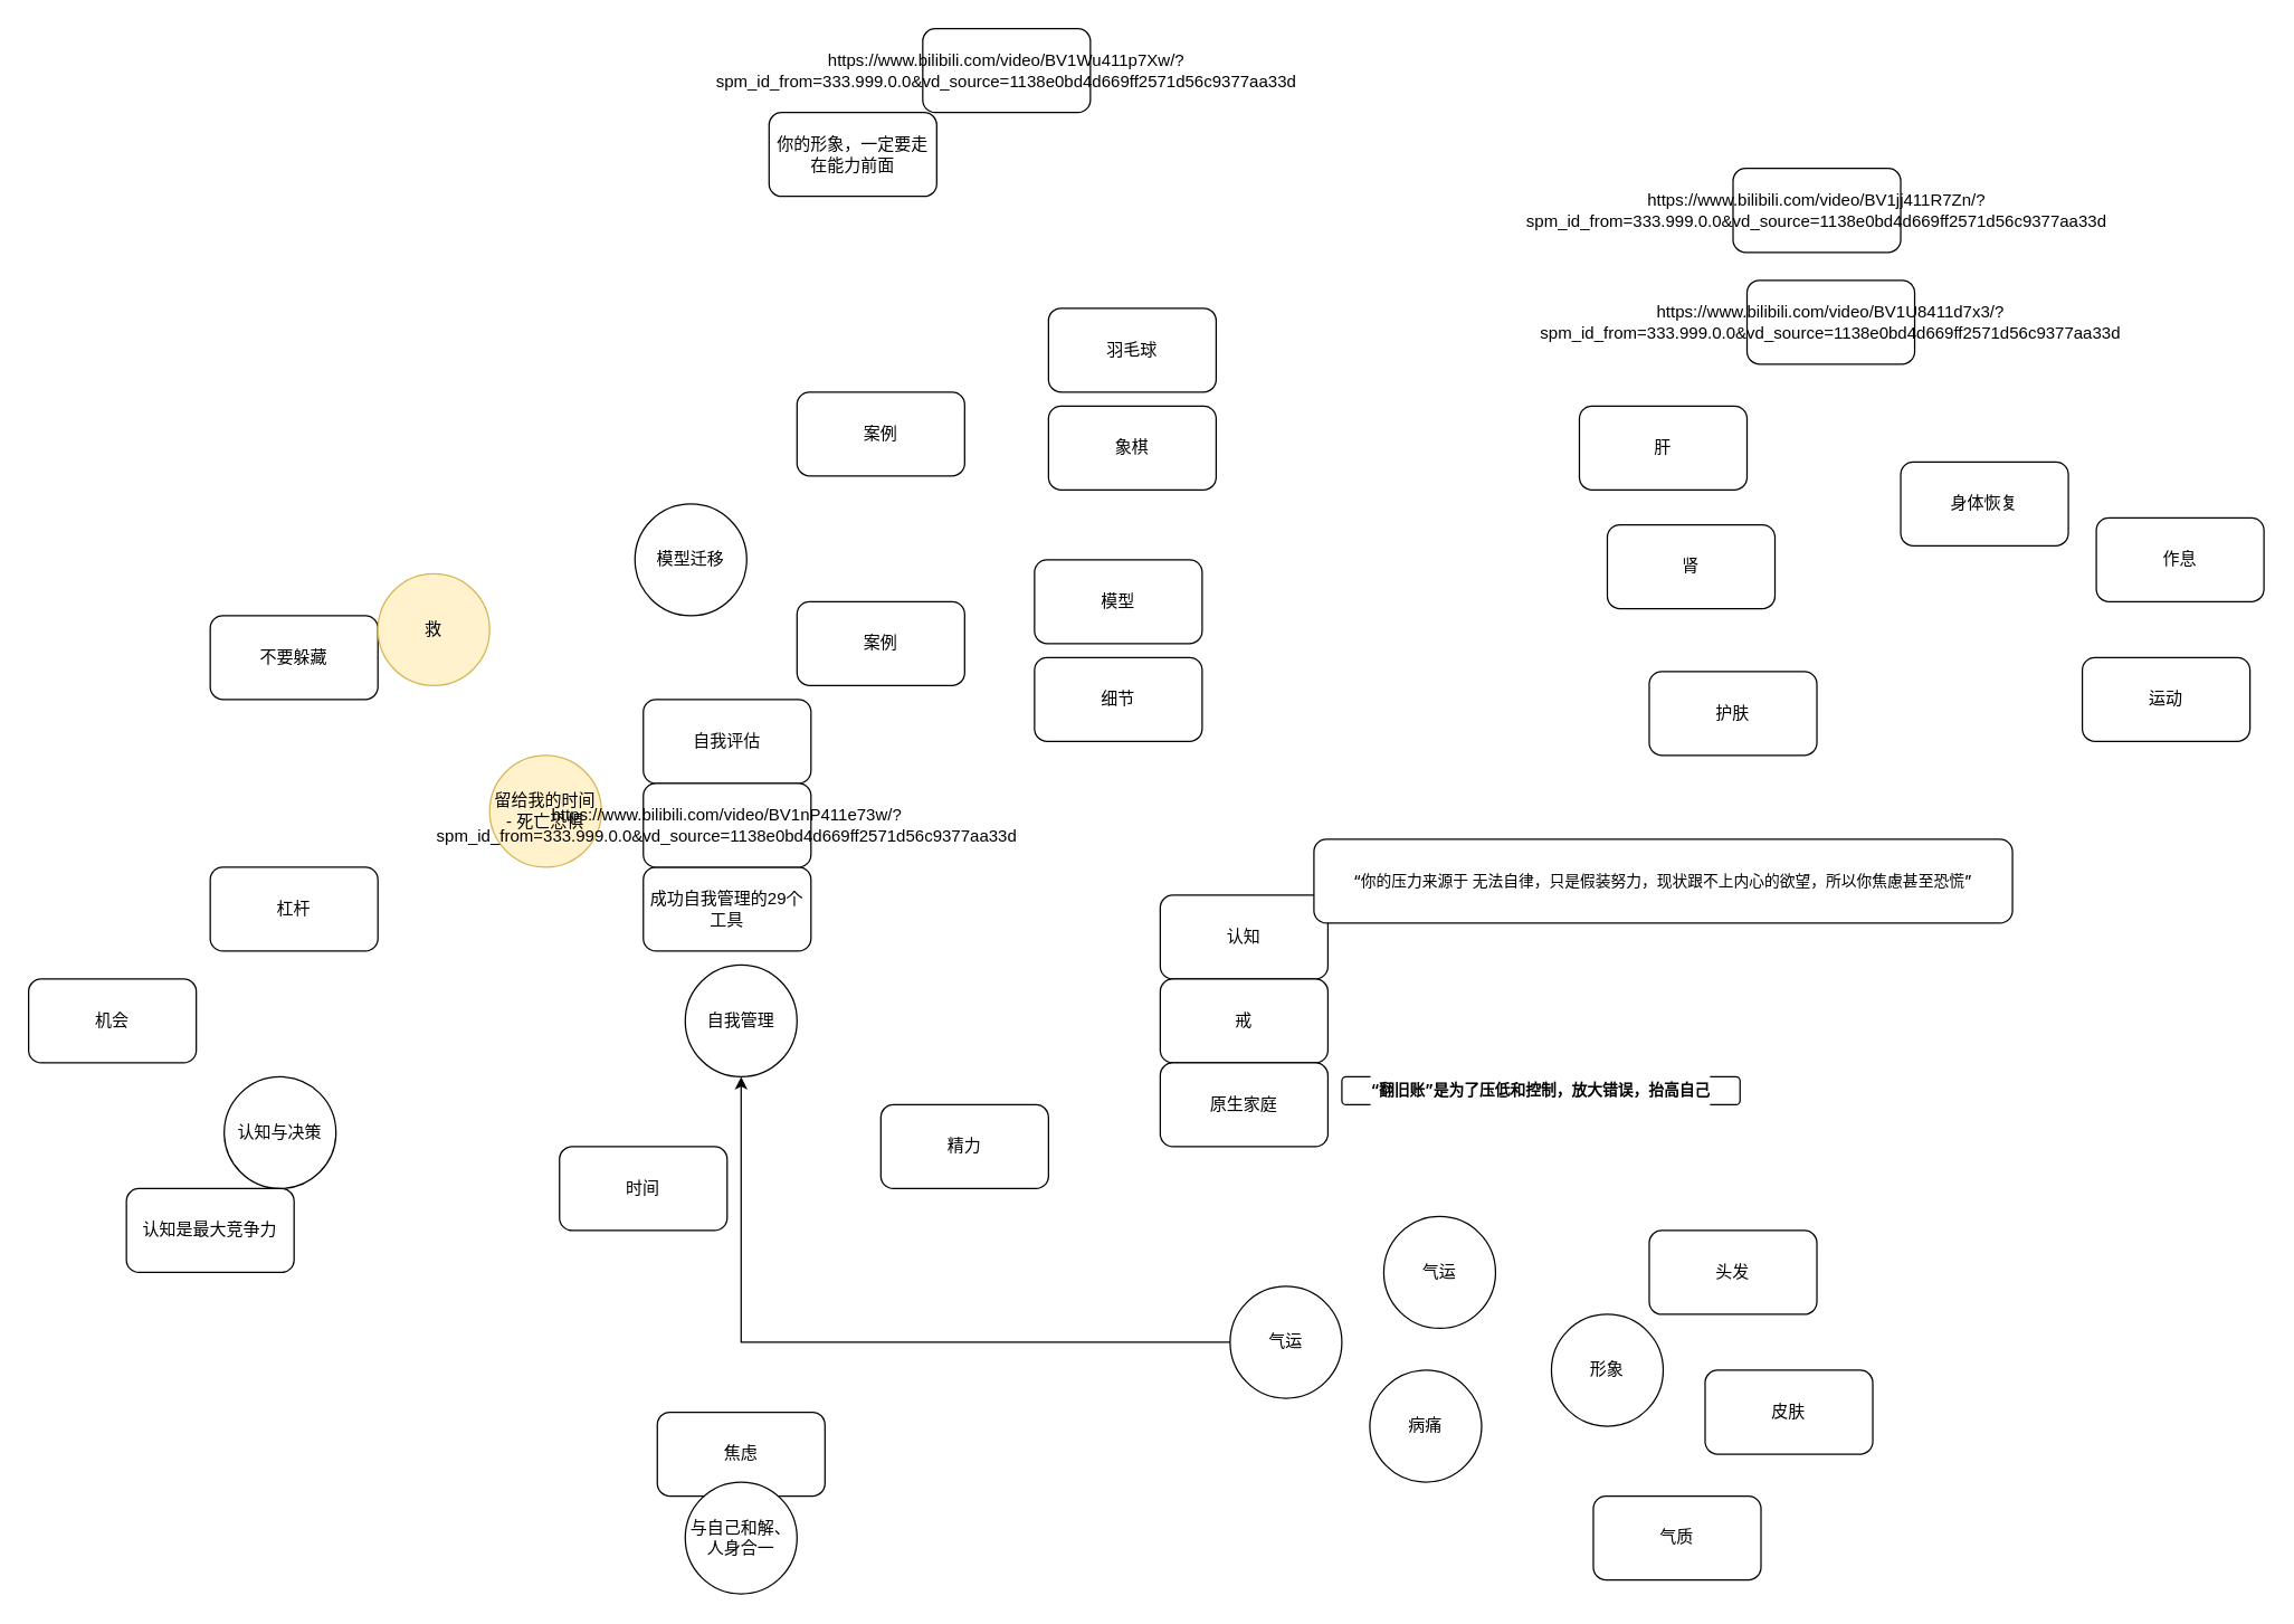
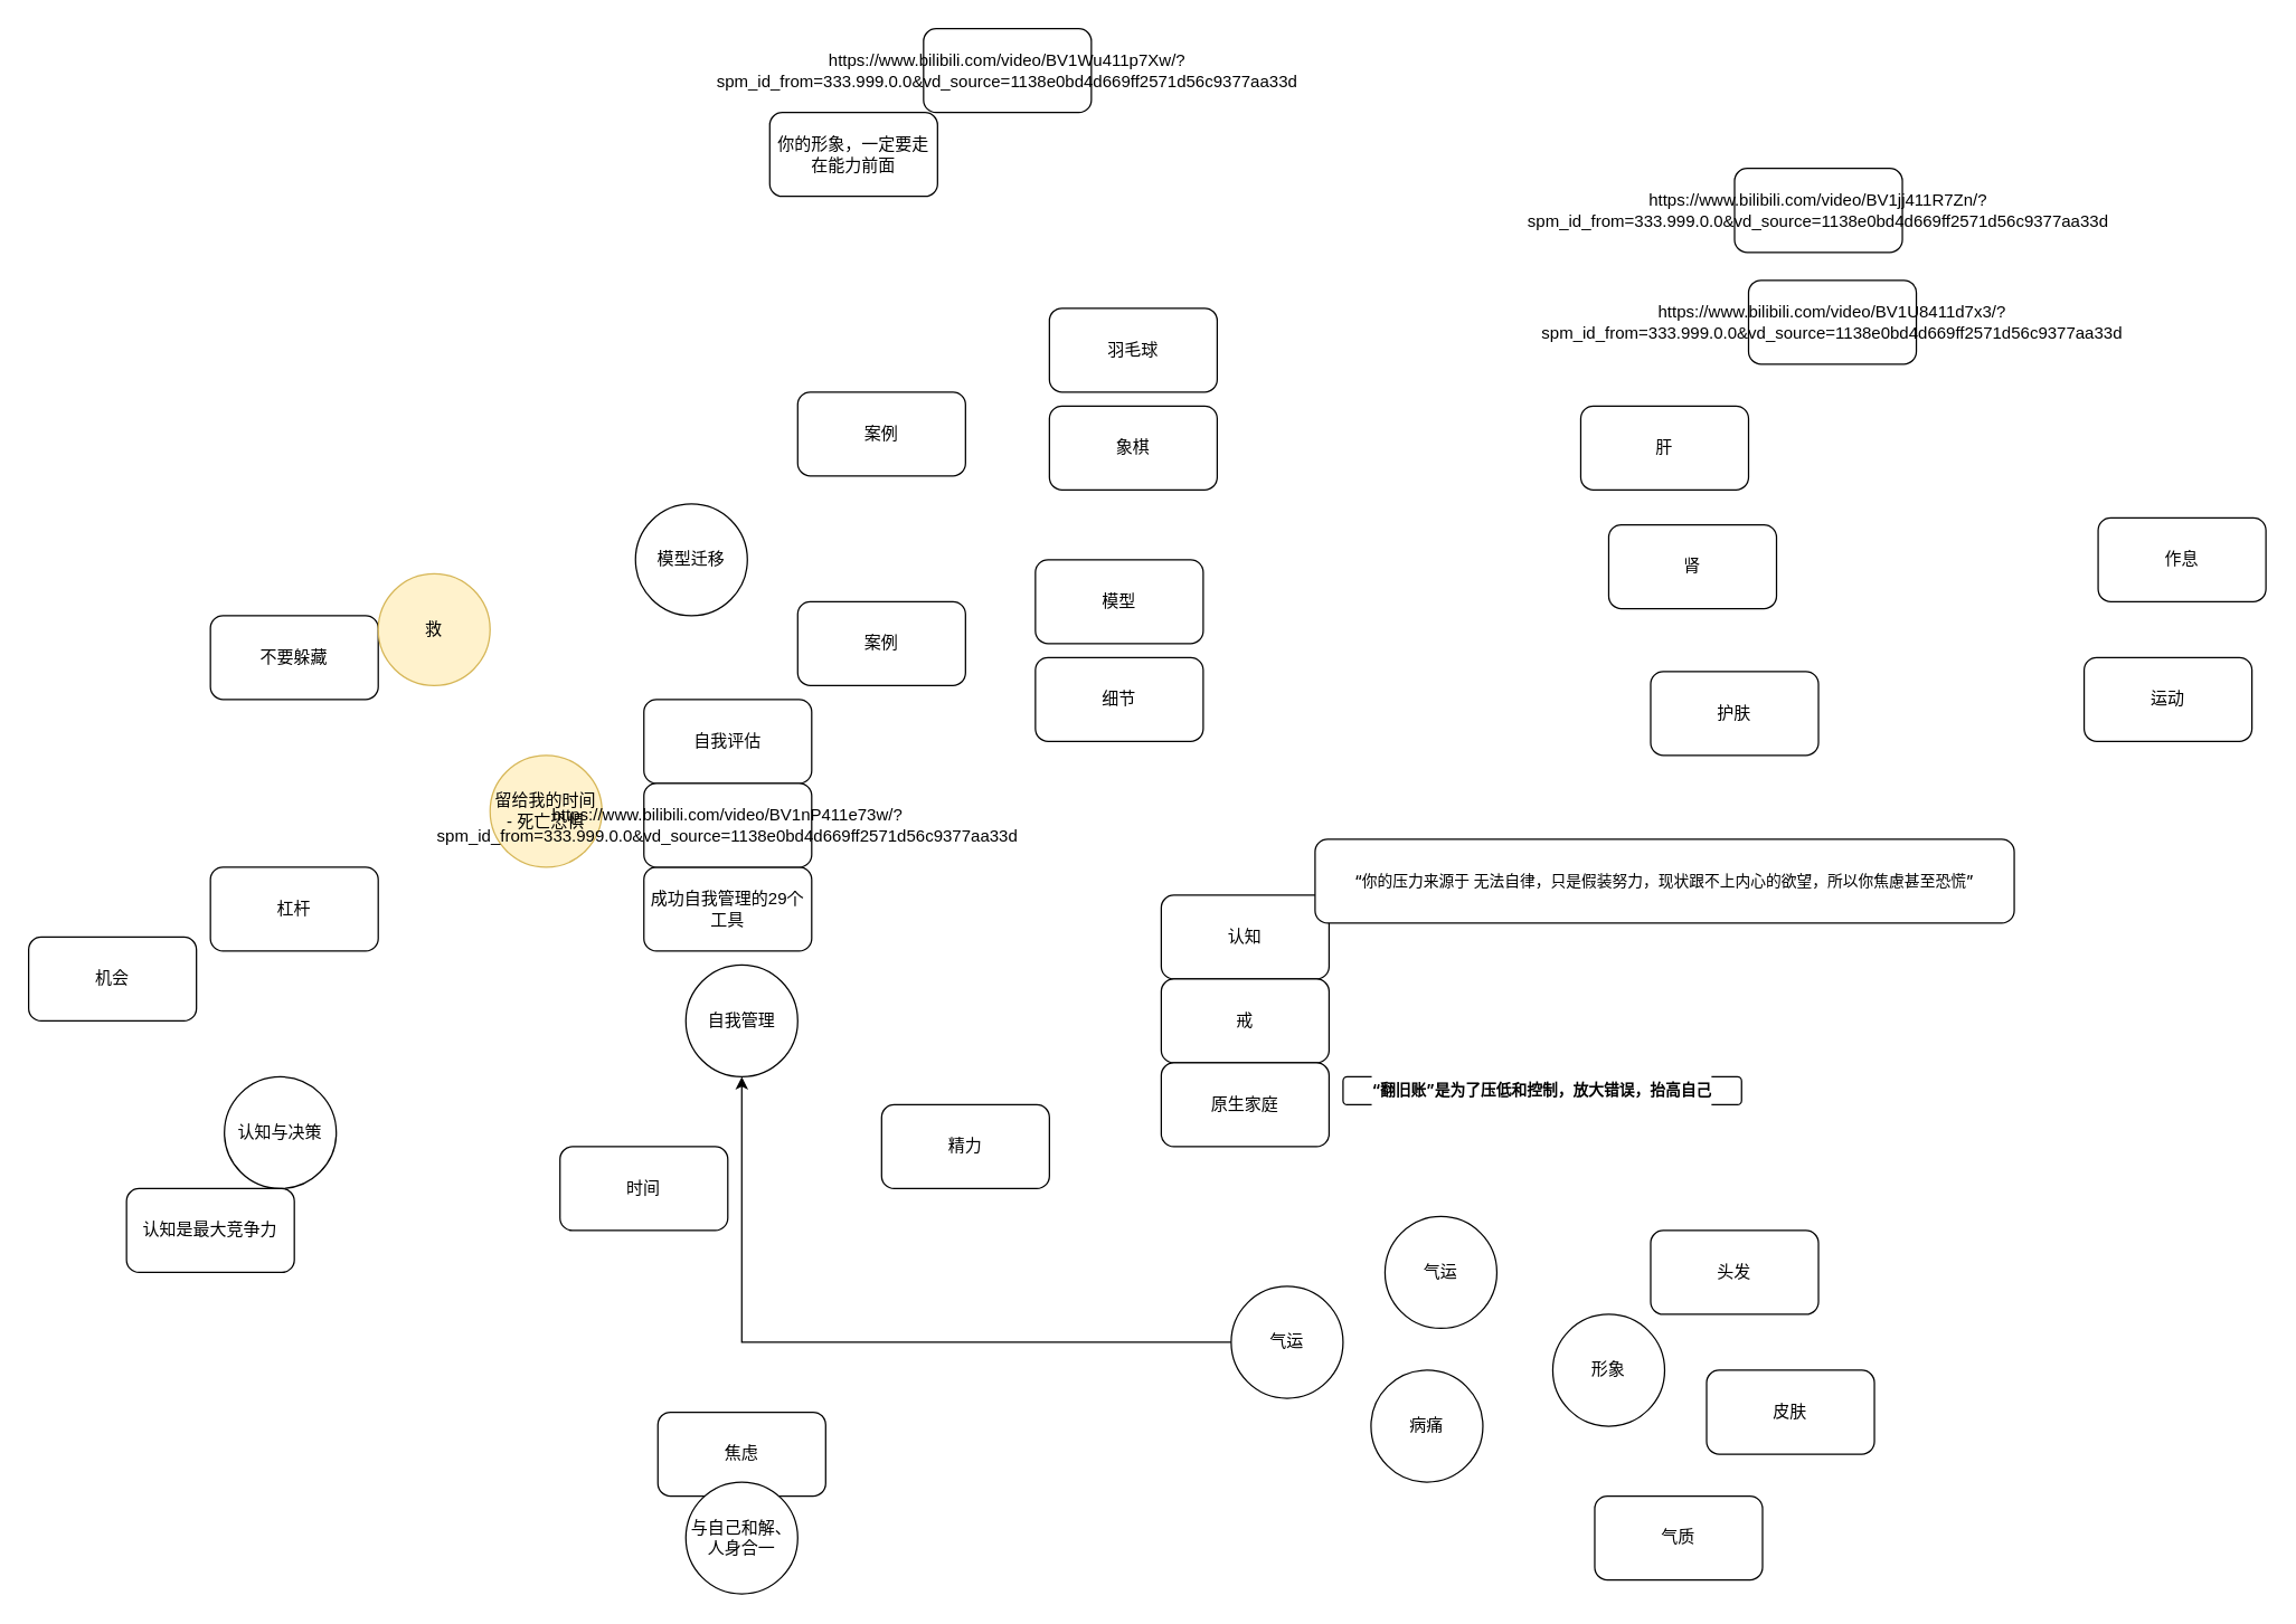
- <mxCell id="33" value="身体恢复" style="rounded=1;whiteSpace=wrap;html=1;" parent="1" vertex="1"><mxGeometry x="1360" y="330" width="120" height="60" as="geometry" /></mxCell>
- <mxCell id="5" value="机会" style="rounded=1;whiteSpace=wrap;html=1;" parent="1" vertex="1"><mxGeometry x="20" y="700" width="120" height="60" as="geometry" /></mxCell>
+ <mxCell id="5" value="机会" style="rounded=1;whiteSpace=wrap;html=1;" parent="1" vertex="1"><mxGeometry x="20" y="670" width="120" height="60" as="geometry" /></mxCell>
